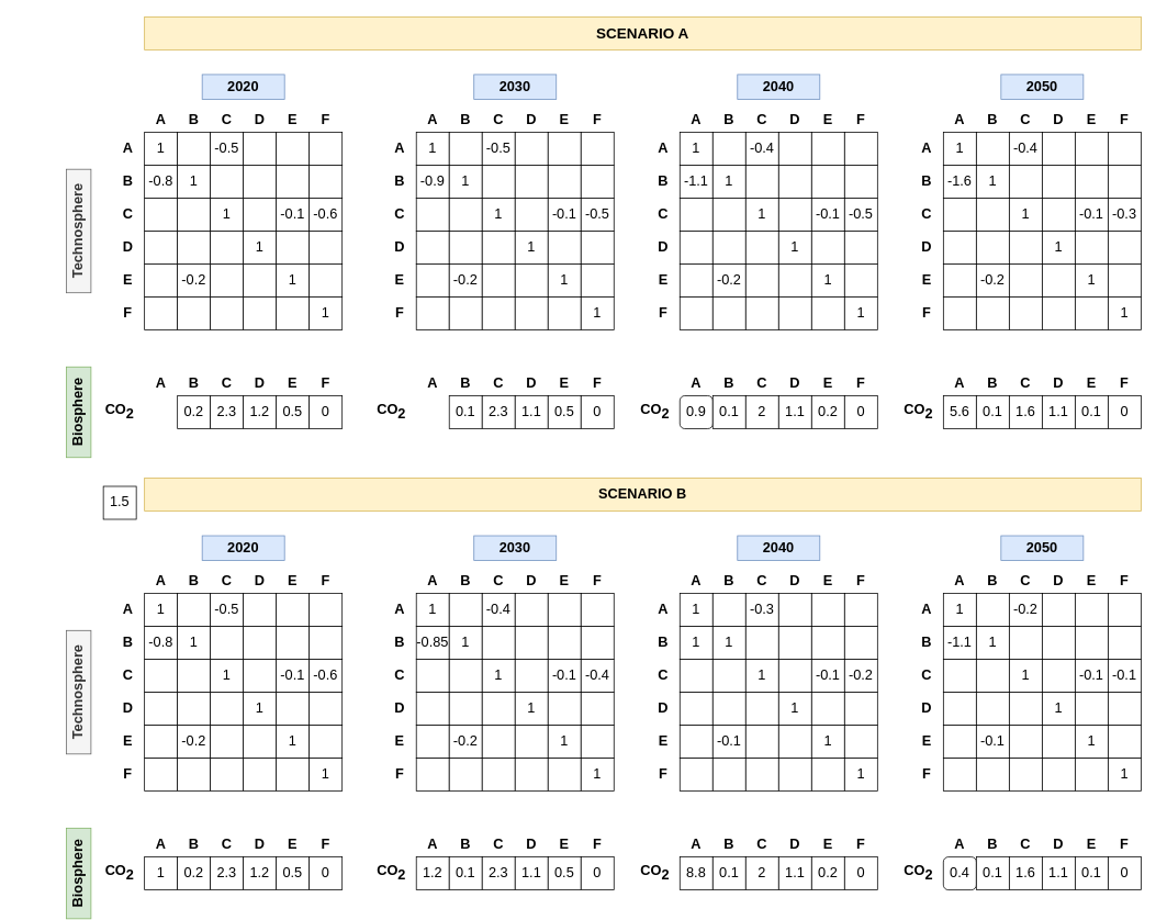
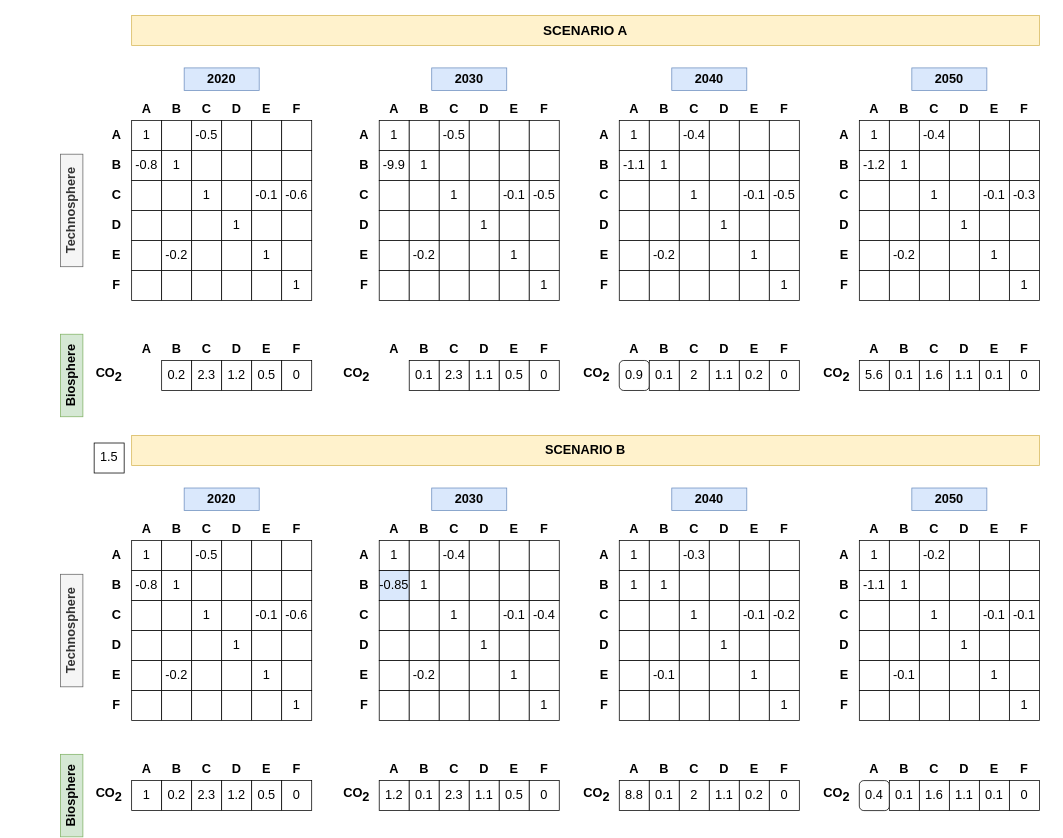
- <mxCell id="67" value="-0.9" style="rounded=0;whiteSpace=wrap;html=1;fontSize=17;" vertex="1" parent="1"><mxGeometry x="505" y="200" width="40" height="40" as="geometry" /></mxCell>
+ <mxCell id="67" value="-9.9" style="rounded=0;whiteSpace=wrap;html=1;fontSize=17;" vertex="1" parent="1"><mxGeometry x="505" y="200" width="40" height="40" as="geometry" /></mxCell>
- <mxCell id="192" value="-1.6" style="rounded=0;whiteSpace=wrap;html=1;fontSize=17;" vertex="1" parent="1"><mxGeometry x="1145" y="200" width="40" height="40" as="geometry" /></mxCell>
+ <mxCell id="192" value="-1.2" style="rounded=0;whiteSpace=wrap;html=1;fontSize=17;" vertex="1" parent="1"><mxGeometry x="1145" y="200" width="40" height="40" as="geometry" /></mxCell>
- <mxCell id="317" value="-0.85" style="rounded=0;whiteSpace=wrap;html=1;fontSize=17;" vertex="1" parent="1"><mxGeometry x="505" y="760" width="40" height="40" as="geometry" /></mxCell>
+ <mxCell id="317" value="-0.85" style="rounded=0;whiteSpace=wrap;html=1;fontSize=17;fillColor=#dae8fc;" vertex="1" parent="1"><mxGeometry x="505" y="760" width="40" height="40" as="geometry" /></mxCell>
